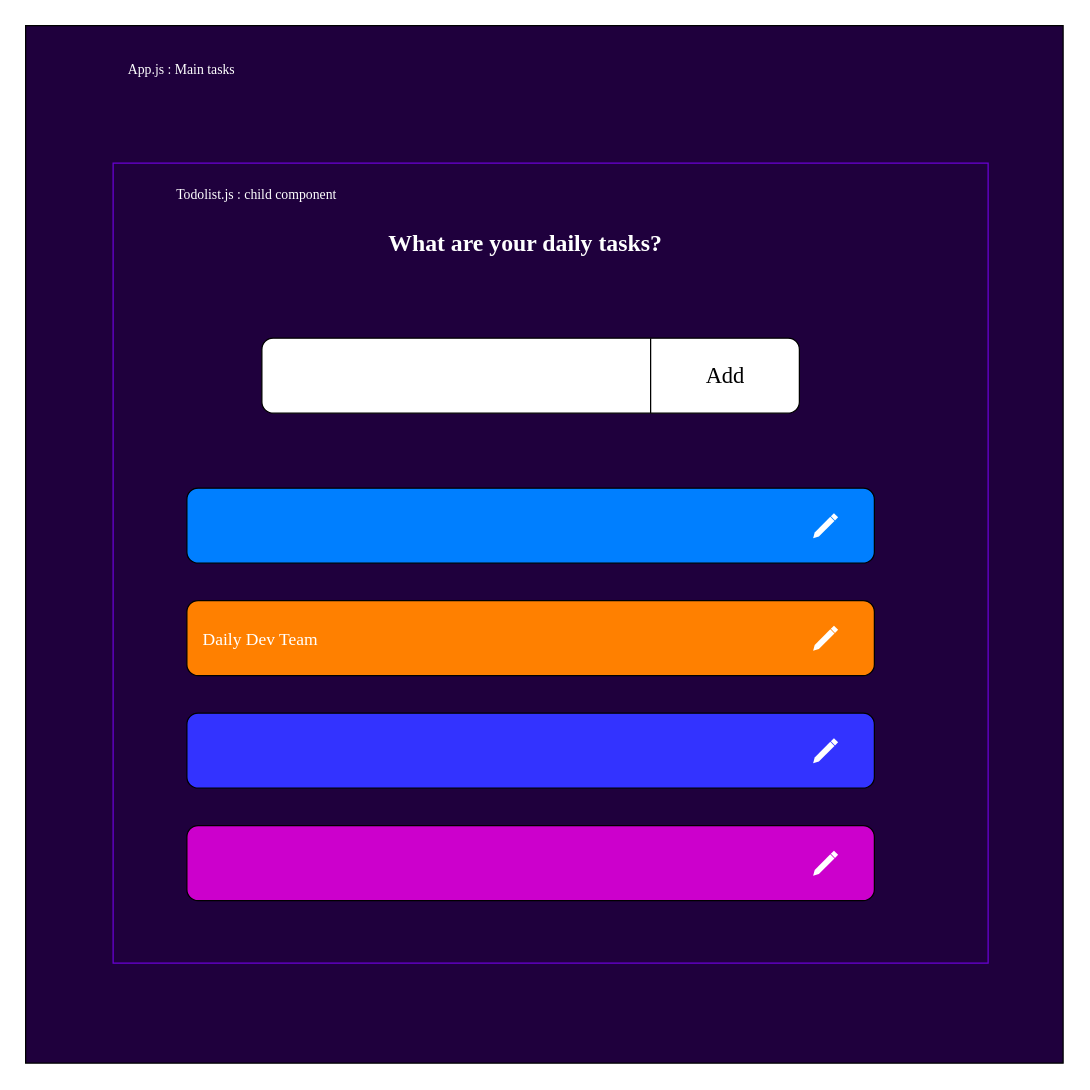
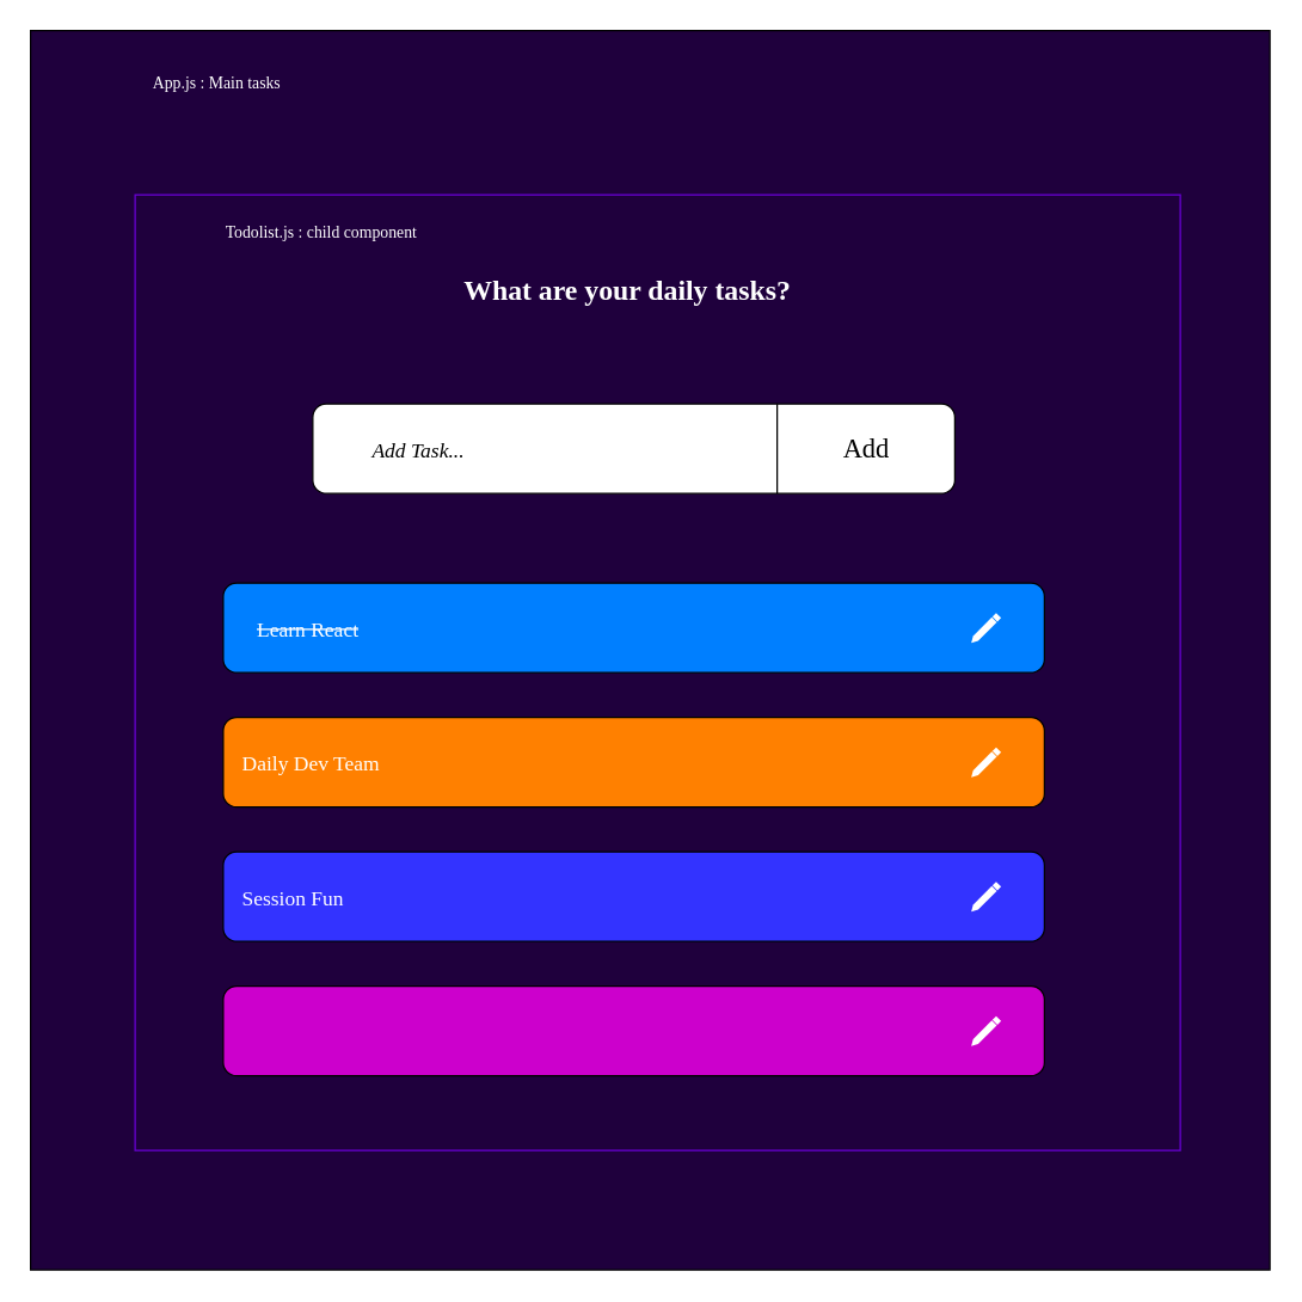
- <mxCell id="25" value="Todolist.js : child component" style="text;html=1;strokeColor=none;fillColor=none;align=center;verticalAlign=middle;whiteSpace=wrap;rounded=0;fontFamily=Lucida Console;fontSize=11;fontColor=#FFFFFF;fontStyle=0" vertex="1" parent="1"><mxGeometry x="100" y="140" width="210" height="30" as="geometry" /></mxCell>
+ <mxCell id="25" value="Todolist.js : child component" style="text;html=1;strokeColor=none;fillColor=none;align=center;verticalAlign=middle;whiteSpace=wrap;rounded=0;fontFamily=Lucida Console;fontSize=11;fontColor=#FFFFFF;fontStyle=0" vertex="1" parent="1"><mxGeometry x="110" y="140" width="210" height="30" as="geometry" /></mxCell>
+ <mxCell id="7" value="&lt;i&gt;&lt;font style=&quot;font-size: 14px&quot;&gt;Add Task...&lt;/font&gt;&lt;/i&gt;" style="text;html=1;strokeColor=none;fillColor=none;align=center;verticalAlign=middle;whiteSpace=wrap;rounded=0;fontFamily=Lucida Console;fontSize=18;" vertex="1" parent="1"><mxGeometry x="230" y="285" width="100" height="30" as="geometry" /></mxCell>
+ <mxCell id="12" value="&lt;span style=&quot;font-style: normal&quot;&gt;&lt;font style=&quot;font-size: 14px&quot; color=&quot;#ffffff&quot;&gt;&lt;strike&gt;Learn React&lt;/strike&gt;&lt;/font&gt;&lt;/span&gt;" style="text;html=1;strokeColor=none;fillColor=none;align=left;verticalAlign=middle;whiteSpace=wrap;rounded=0;fontFamily=Lucida Console;fontSize=18;fontStyle=2" vertex="1" parent="1"><mxGeometry x="170" y="405" width="180" height="30" as="geometry" /></mxCell>
+ <mxCell id="14" value="&lt;font color=&quot;#ffffff&quot;&gt;&lt;span style=&quot;font-size: 14px ; font-style: normal&quot;&gt;Session Fun&lt;/span&gt;&lt;/font&gt;" style="text;html=1;strokeColor=none;fillColor=none;align=left;verticalAlign=middle;whiteSpace=wrap;rounded=0;fontFamily=Lucida Console;fontSize=18;fontStyle=2" vertex="1" parent="1"><mxGeometry x="160" y="585" width="180" height="30" as="geometry" /></mxCell>
